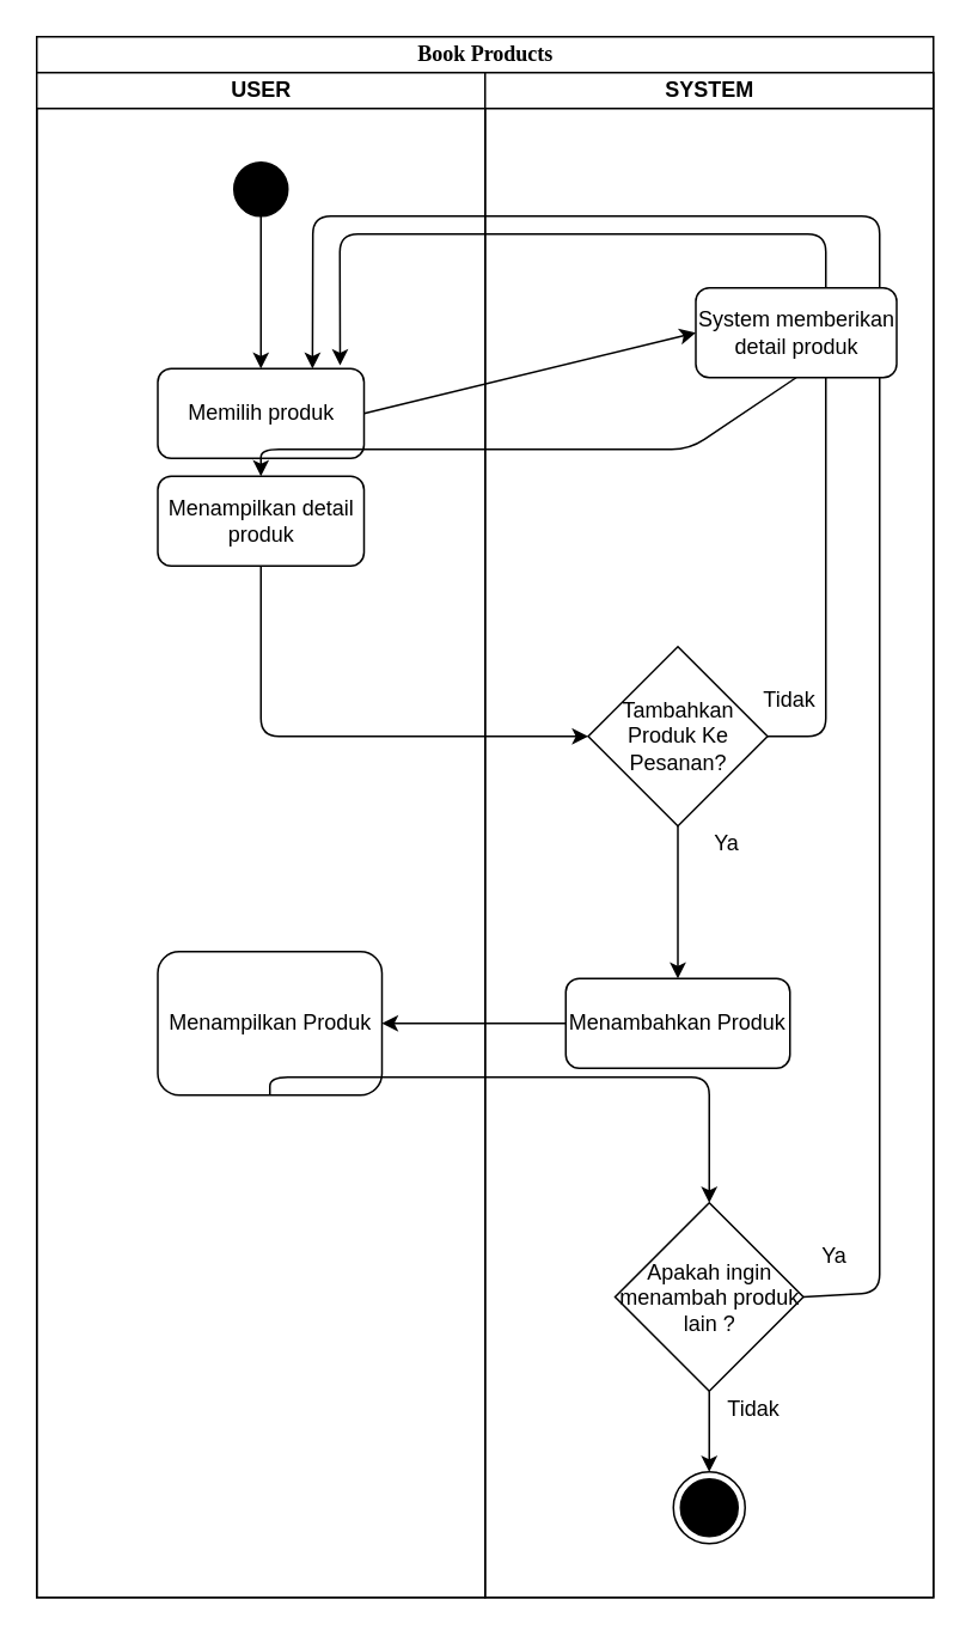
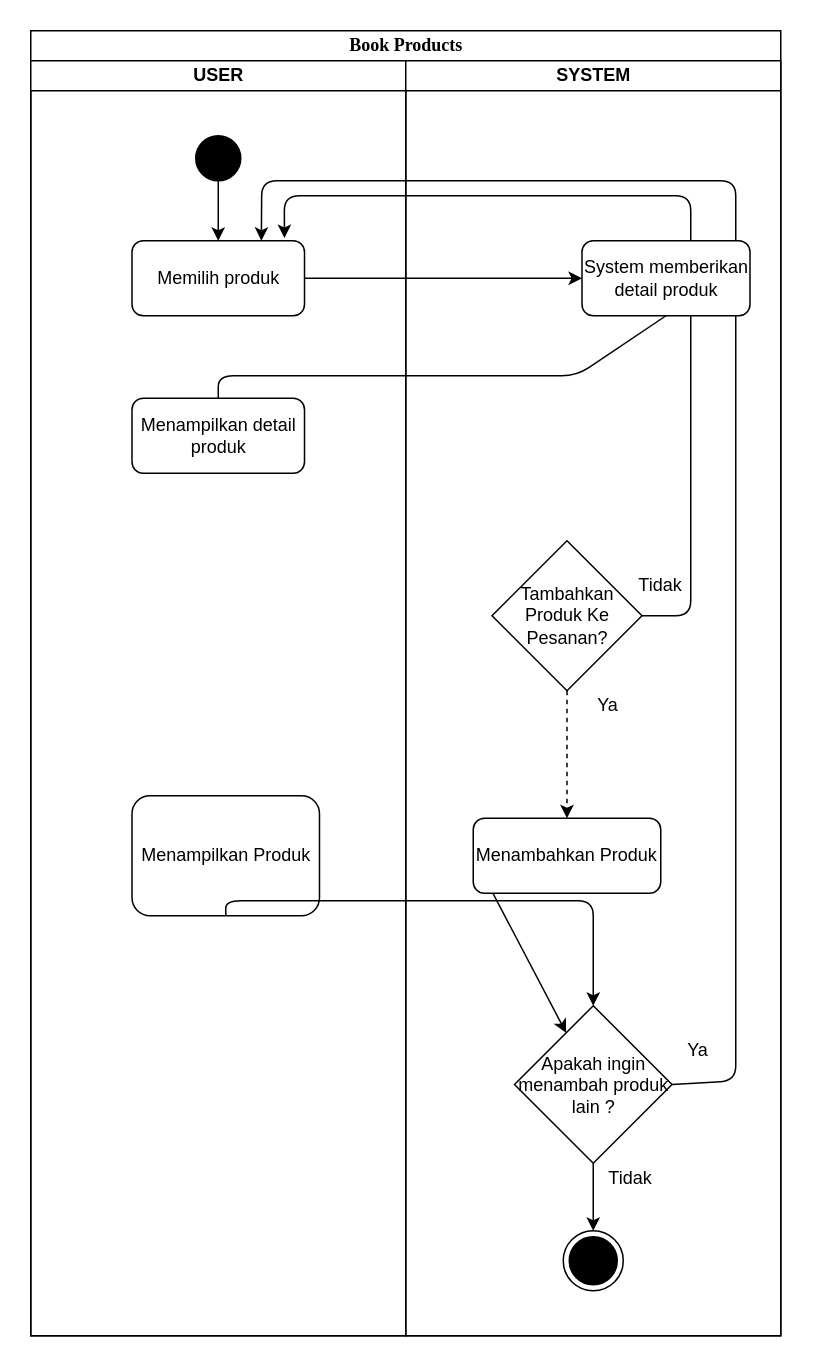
- <mxCell id="5" value="Memilih produk" style="rounded=1;whiteSpace=wrap;html=1;" parent="3" vertex="1"><mxGeometry x="67.5" y="165" width="115" height="50" as="geometry" /></mxCell>
+ <mxCell id="5" value="Memilih produk" style="rounded=1;whiteSpace=wrap;html=1;" parent="3" vertex="1"><mxGeometry x="67.5" y="120" width="115" height="50" as="geometry" /></mxCell>
- <mxCell id="10" value="" style="endArrow=classic;html=1;exitX=0.5;exitY=1;exitDx=0;exitDy=0;entryX=0.5;entryY=0;entryDx=0;entryDy=0;" parent="2" source="17" target="7" edge="1"><mxGeometry width="50" height="50" relative="1" as="geometry"><mxPoint x="340" y="270" as="sourcePoint" /><mxPoint x="390" y="220" as="targetPoint" /><Array as="points"><mxPoint x="364" y="230" /><mxPoint x="125" y="230" /></Array></mxGeometry></mxCell>
+ <mxCell id="10" value="" style="endArrow=none;html=1;exitX=0.5;exitY=1;exitDx=0;exitDy=0;entryX=0.5;entryY=0;entryDx=0;entryDy=0;" parent="2" source="17" target="7" edge="1"><mxGeometry width="50" height="50" relative="1" as="geometry"><mxPoint x="340" y="270" as="sourcePoint" /><mxPoint x="390" y="220" as="targetPoint" /><Array as="points"><mxPoint x="364" y="230" /><mxPoint x="125" y="230" /></Array></mxGeometry></mxCell>
- <mxCell id="11" value="" style="endArrow=classic;html=1;exitX=0.5;exitY=1;exitDx=0;exitDy=0;entryX=0;entryY=0.5;entryDx=0;entryDy=0;" parent="2" source="7" target="18" edge="1"><mxGeometry width="50" height="50" relative="1" as="geometry"><mxPoint x="150" y="420" as="sourcePoint" /><mxPoint x="200" y="370" as="targetPoint" /><Array as="points"><mxPoint x="125" y="390" /></Array></mxGeometry></mxCell>
- <mxCell id="21" value="" style="endArrow=classic;html=1;exitX=0.5;exitY=1;exitDx=0;exitDy=0;entryX=0.5;entryY=0;entryDx=0;entryDy=0;" parent="16" source="18" target="20" edge="1"><mxGeometry width="50" height="50" relative="1" as="geometry"><mxPoint x="110" y="510" as="sourcePoint" /><mxPoint x="160" y="460" as="targetPoint" /></mxGeometry></mxCell>
+ <mxCell id="21" value="" style="endArrow=classic;html=1;exitX=0.5;exitY=1;exitDx=0;exitDy=0;entryX=0.5;entryY=0;entryDx=0;entryDy=0;dashed=1;" parent="16" source="18" target="20" edge="1"><mxGeometry width="50" height="50" relative="1" as="geometry"><mxPoint x="110" y="510" as="sourcePoint" /><mxPoint x="160" y="460" as="targetPoint" /></mxGeometry></mxCell>
- <mxCell id="13" value="" style="endArrow=classic;html=1;exitX=0;exitY=0.5;exitDx=0;exitDy=0;entryX=1;entryY=0.5;entryDx=0;entryDy=0;" parent="2" source="20" target="8" edge="1"><mxGeometry width="50" height="50" relative="1" as="geometry"><mxPoint x="360" y="430" as="sourcePoint" /><mxPoint x="410" y="380" as="targetPoint" /></mxGeometry></mxCell>
+ <mxCell id="13" value="" style="endArrow=classic;html=1;exitX=0;exitY=0.5;exitDx=0;exitDy=0;" parent="2" source="20" target="23" edge="1"><mxGeometry width="50" height="50" relative="1" as="geometry"><mxPoint x="360" y="430" as="sourcePoint" /><mxPoint x="410" y="380" as="targetPoint" /></mxGeometry></mxCell>
